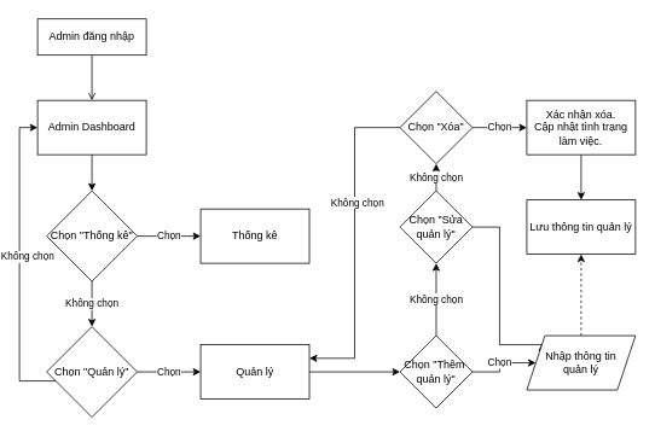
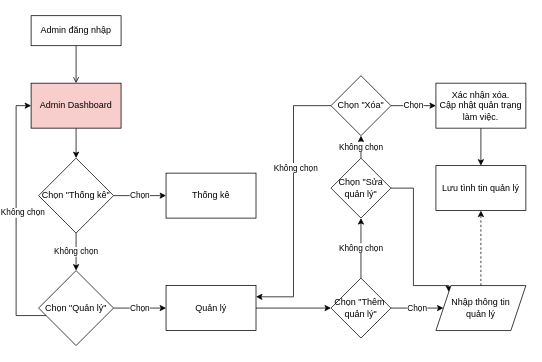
- <mxCell id="5" value="Admin Dashboard" style="rounded=0;whiteSpace=wrap;html=1;" vertex="1" parent="1"><mxGeometry x="40" y="110" width="120" height="60" as="geometry" /></mxCell>
+ <mxCell id="5" value="Admin Dashboard" style="rounded=0;whiteSpace=wrap;html=1;fillColor=#f8cecc;" vertex="1" parent="1"><mxGeometry x="40" y="110" width="120" height="60" as="geometry" /></mxCell>
- <mxCell id="30" value="Xác nhận xóa.&lt;br&gt;Cập nhật tình trạng làm việc." style="whiteSpace=wrap;html=1;" vertex="1" parent="1"><mxGeometry x="580" y="110" width="120" height="60" as="geometry" /></mxCell>
+ <mxCell id="30" value="Xác nhận xóa.&lt;br&gt;Cập nhật quản trạng làm việc." style="whiteSpace=wrap;html=1;" vertex="1" parent="1"><mxGeometry x="580" y="110" width="120" height="60" as="geometry" /></mxCell>
- <mxCell id="28" value="Lưu thông tin quản lý" style="whiteSpace=wrap;html=1;" vertex="1" parent="1"><mxGeometry x="580" y="220" width="120" height="60" as="geometry" /></mxCell>
+ <mxCell id="28" value="Lưu tình tin quản lý" style="whiteSpace=wrap;html=1;" vertex="1" parent="1"><mxGeometry x="580" y="220" width="120" height="60" as="geometry" /></mxCell>
- <mxCell id="27" value="Nhập thông tin &lt;br&gt;quản lý" style="shape=parallelogram;perimeter=parallelogramPerimeter;whiteSpace=wrap;html=1;fixedSize=1;" vertex="1" parent="1"><mxGeometry x="580" y="370" width="120" height="60" as="geometry" /></mxCell>
+ <mxCell id="27" value="Nhập thông tin &lt;br&gt;quản lý" style="shape=parallelogram;perimeter=parallelogramPerimeter;whiteSpace=wrap;html=1;fixedSize=1;" vertex="1" parent="1"><mxGeometry x="580" y="380" width="120" height="60" as="geometry" /></mxCell>
